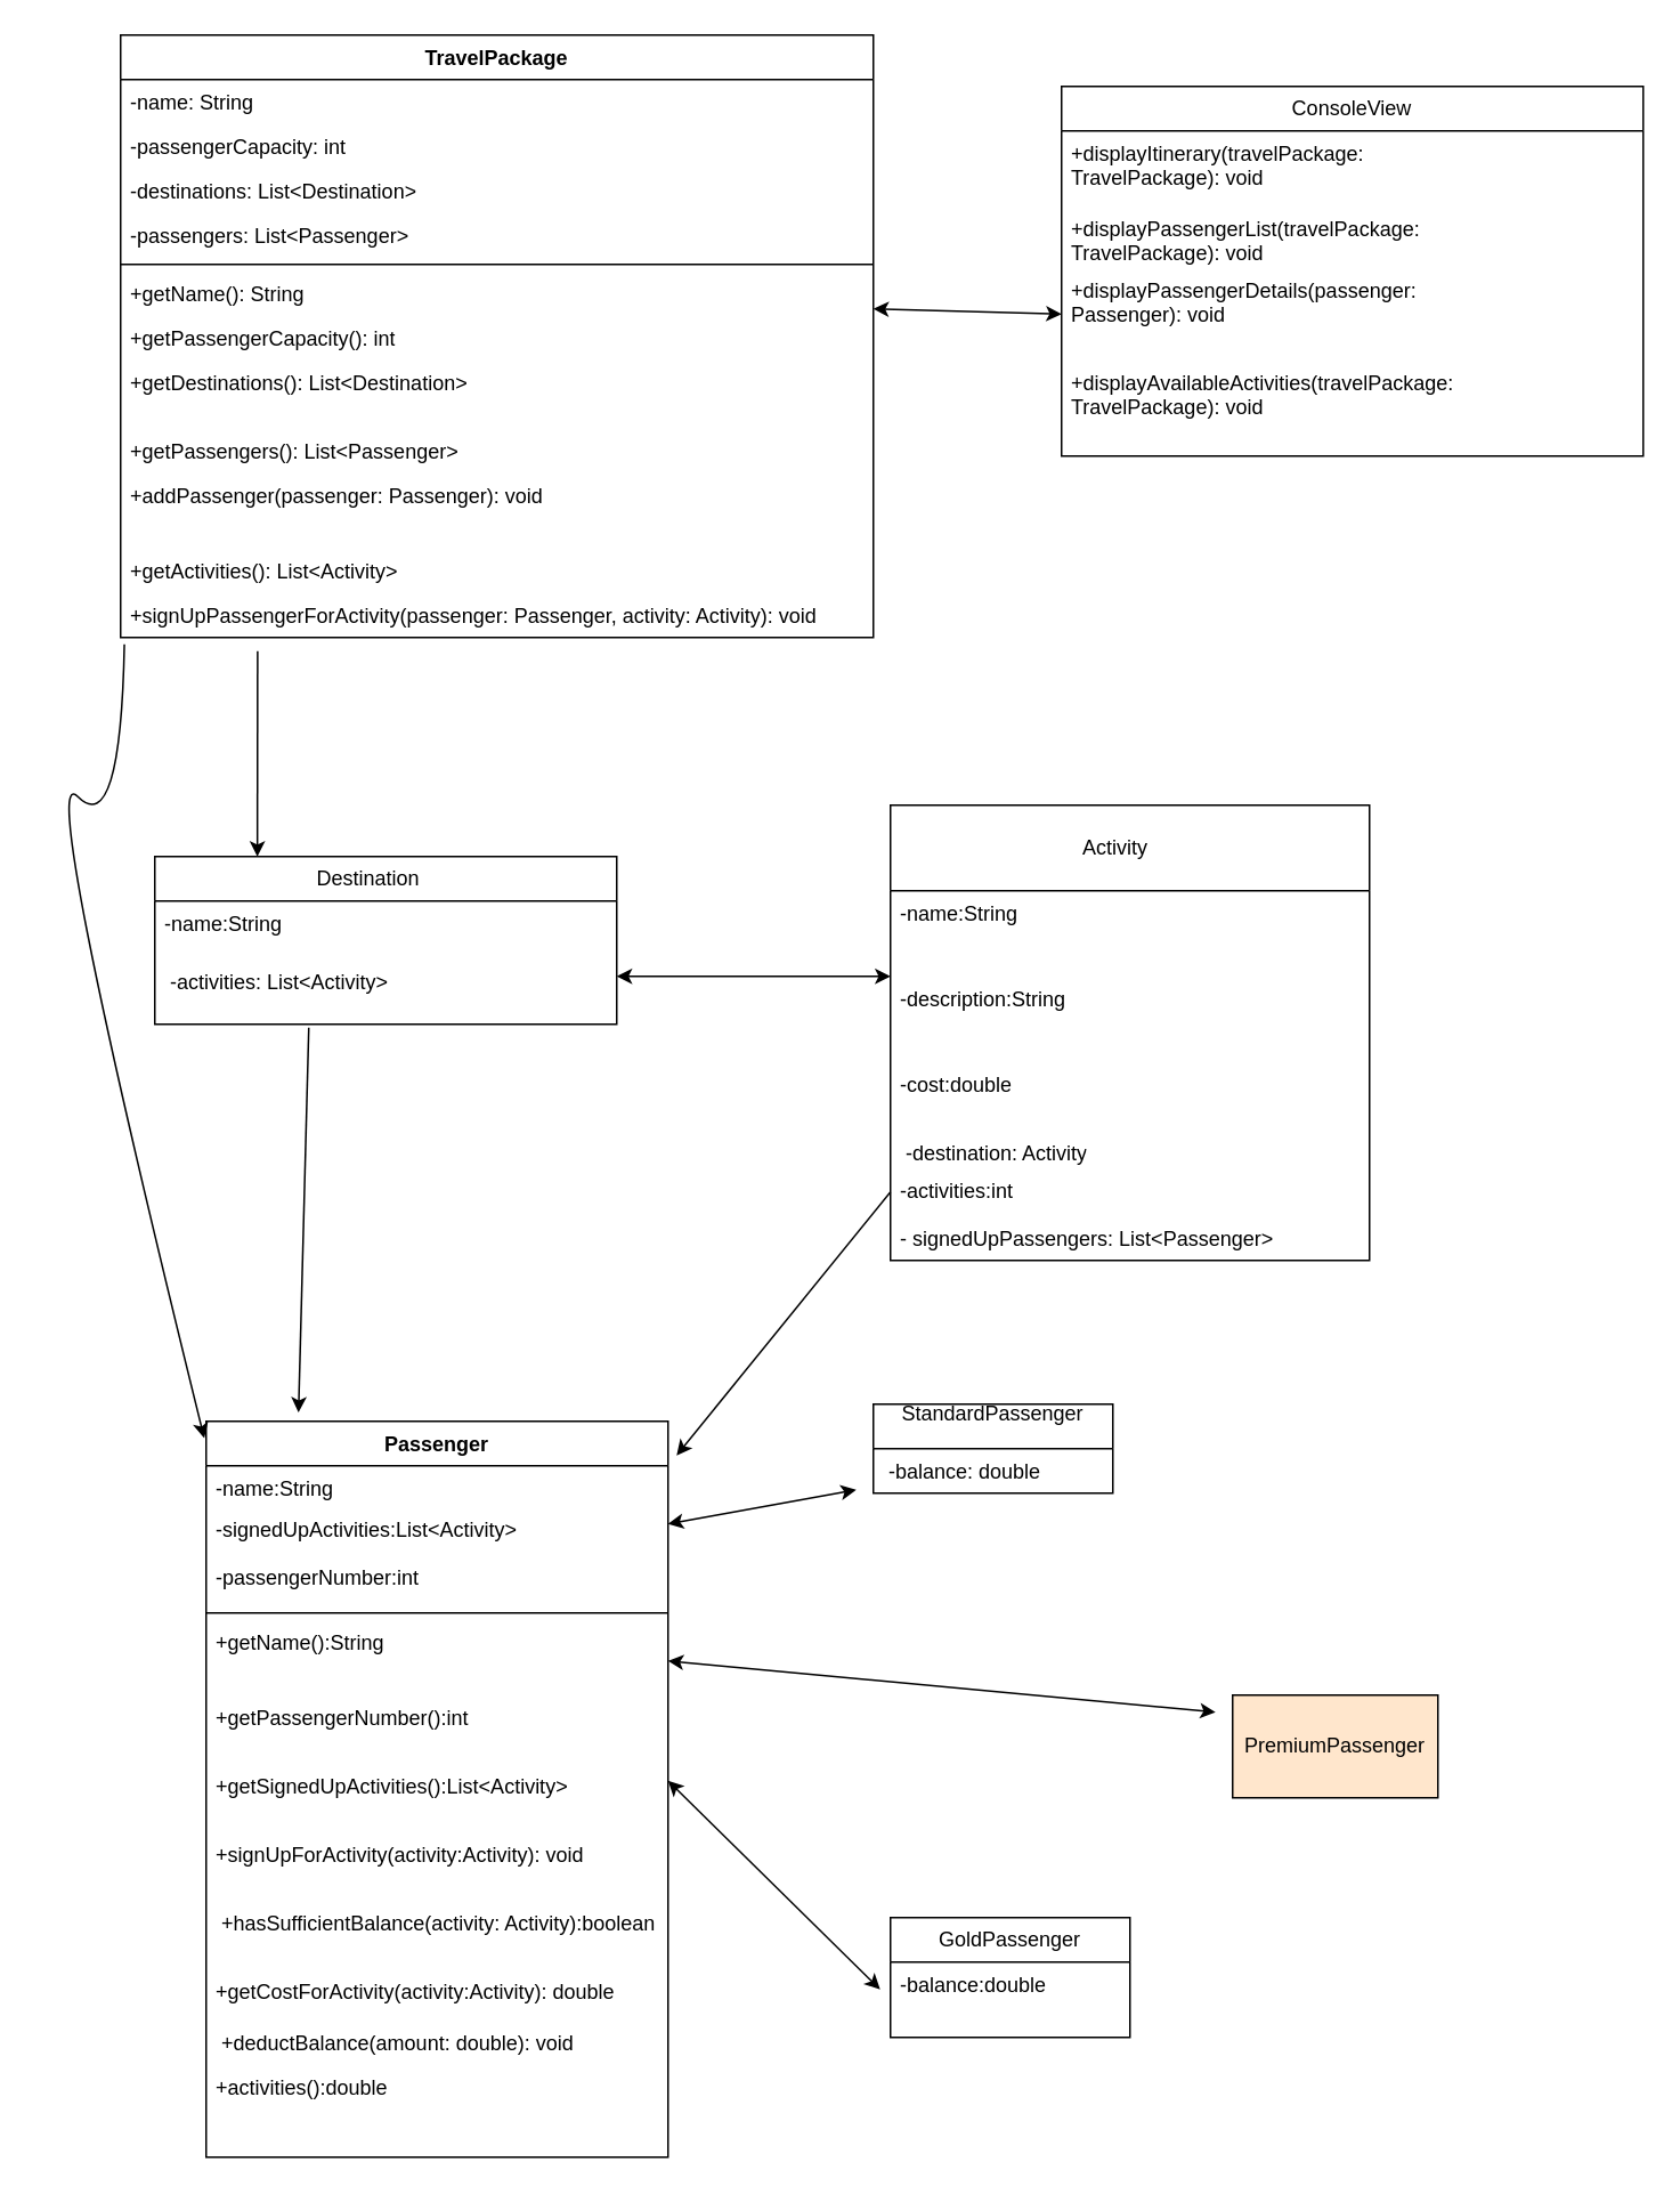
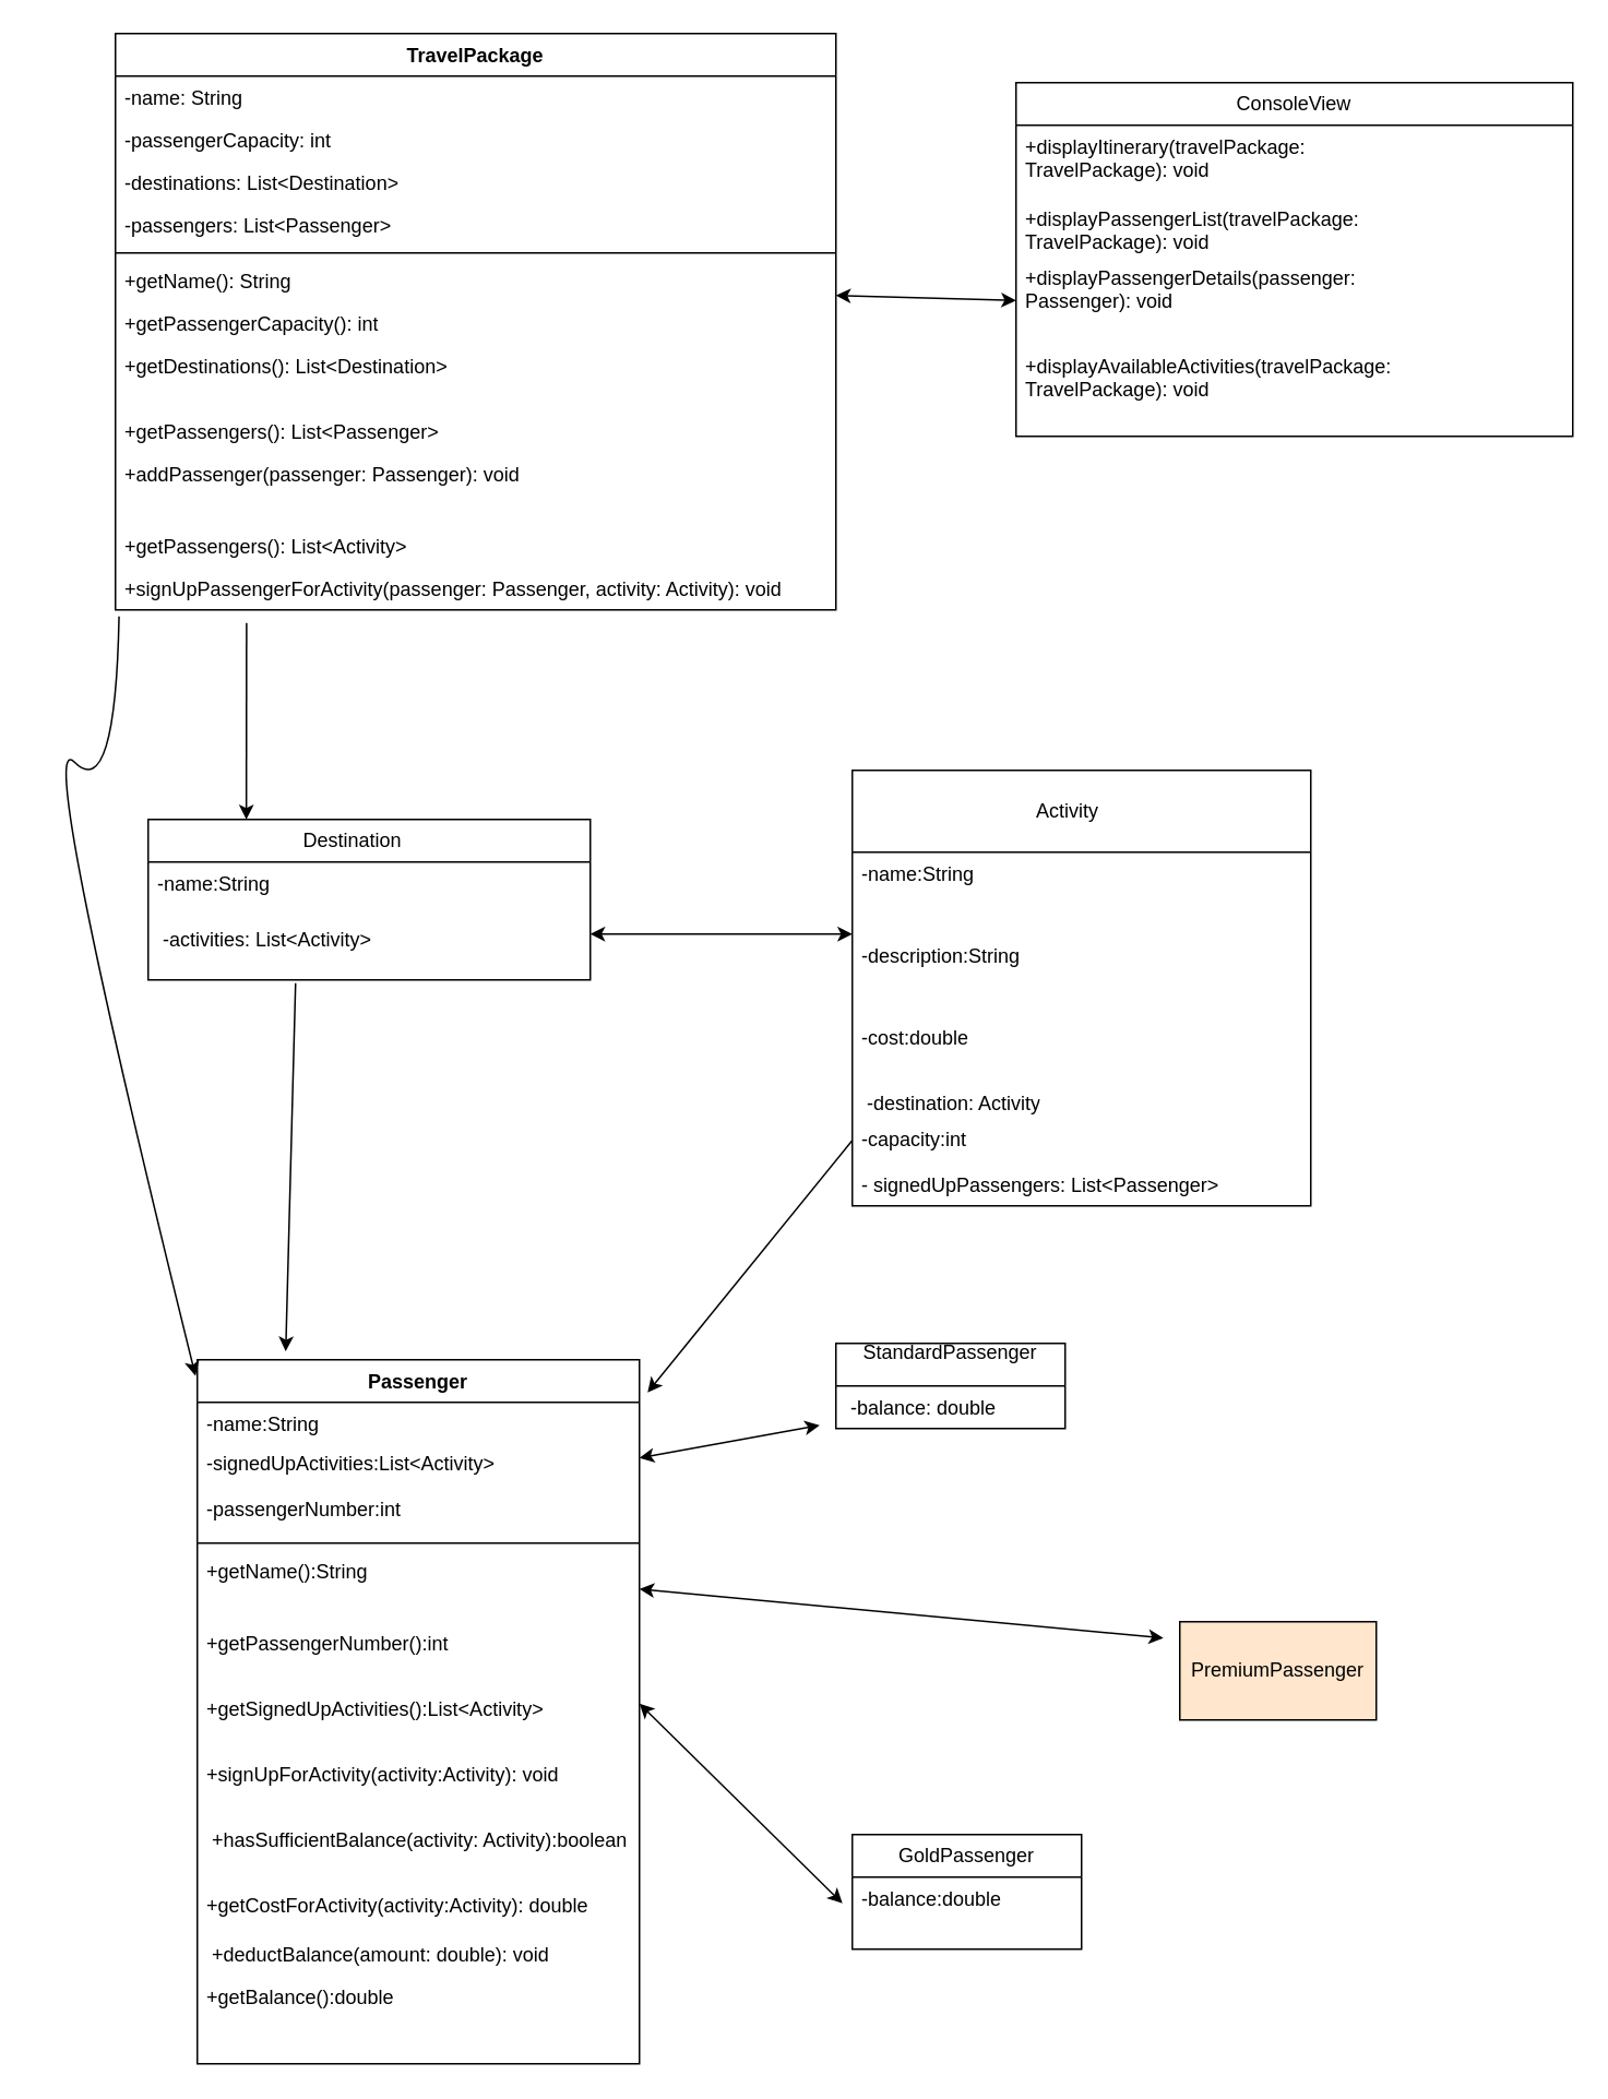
- <mxCell id="13" value="+getActivities(): List&amp;lt;Activity&amp;gt;" style="text;strokeColor=none;fillColor=none;align=left;verticalAlign=top;spacingLeft=4;spacingRight=4;overflow=hidden;rotatable=0;points=[[0,0.5],[1,0.5]];portConstraint=eastwest;whiteSpace=wrap;html=1;" vertex="1" parent="2"><mxGeometry y="300" width="440" height="26" as="geometry" /></mxCell>
+ <mxCell id="13" value="+getPassengers(): List&amp;lt;Activity&amp;gt;" style="text;strokeColor=none;fillColor=none;align=left;verticalAlign=top;spacingLeft=4;spacingRight=4;overflow=hidden;rotatable=0;points=[[0,0.5],[1,0.5]];portConstraint=eastwest;whiteSpace=wrap;html=1;" vertex="1" parent="2"><mxGeometry y="300" width="440" height="26" as="geometry" /></mxCell>
- <mxCell id="28" value="-activities:int" style="text;strokeColor=none;fillColor=none;align=left;verticalAlign=top;spacingLeft=4;spacingRight=4;overflow=hidden;rotatable=0;points=[[0,0.5],[1,0.5]];portConstraint=eastwest;whiteSpace=wrap;html=1;" vertex="1" parent="23"><mxGeometry y="212" width="280" height="28" as="geometry" /></mxCell>
+ <mxCell id="28" value="-capacity:int" style="text;strokeColor=none;fillColor=none;align=left;verticalAlign=top;spacingLeft=4;spacingRight=4;overflow=hidden;rotatable=0;points=[[0,0.5],[1,0.5]];portConstraint=eastwest;whiteSpace=wrap;html=1;" vertex="1" parent="23"><mxGeometry y="212" width="280" height="28" as="geometry" /></mxCell>
- <mxCell id="42" value="+activities():double" style="text;strokeColor=none;fillColor=none;align=left;verticalAlign=top;spacingLeft=4;spacingRight=4;overflow=hidden;rotatable=0;points=[[0,0.5],[1,0.5]];portConstraint=eastwest;whiteSpace=wrap;html=1;" vertex="1" parent="30"><mxGeometry y="376" width="270" height="54" as="geometry" /></mxCell>
+ <mxCell id="42" value="+getBalance():double" style="text;strokeColor=none;fillColor=none;align=left;verticalAlign=top;spacingLeft=4;spacingRight=4;overflow=hidden;rotatable=0;points=[[0,0.5],[1,0.5]];portConstraint=eastwest;whiteSpace=wrap;html=1;" vertex="1" parent="30"><mxGeometry y="376" width="270" height="54" as="geometry" /></mxCell>
